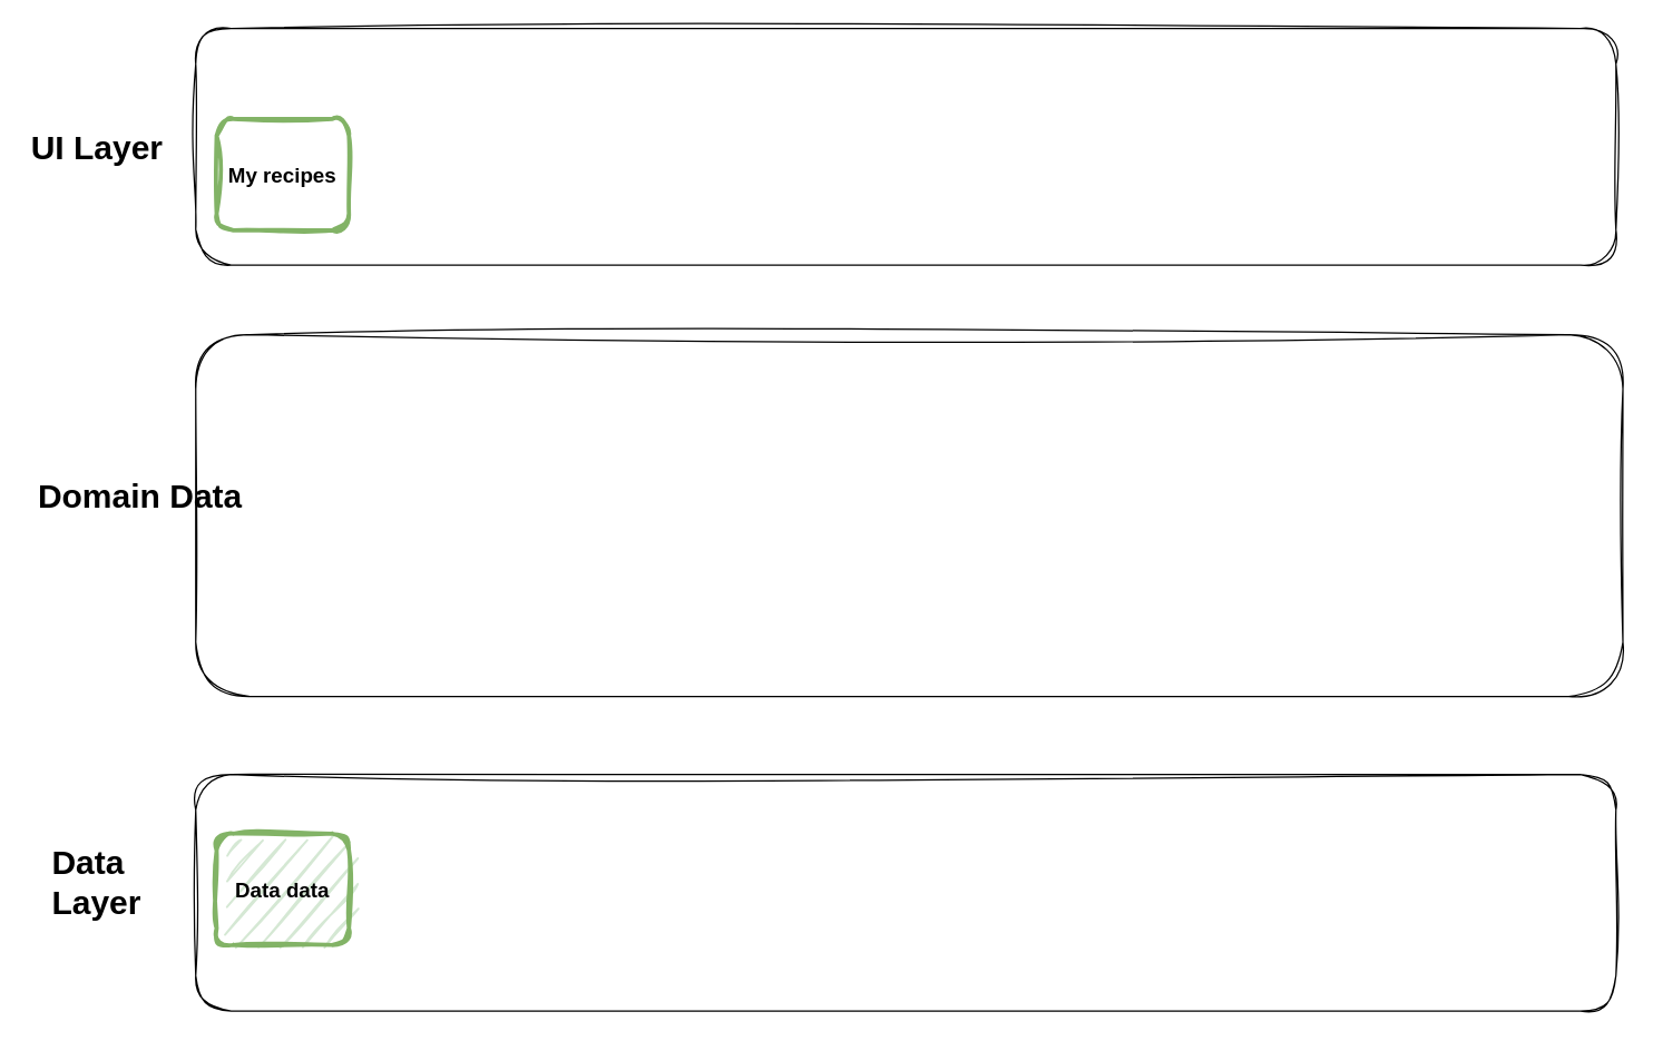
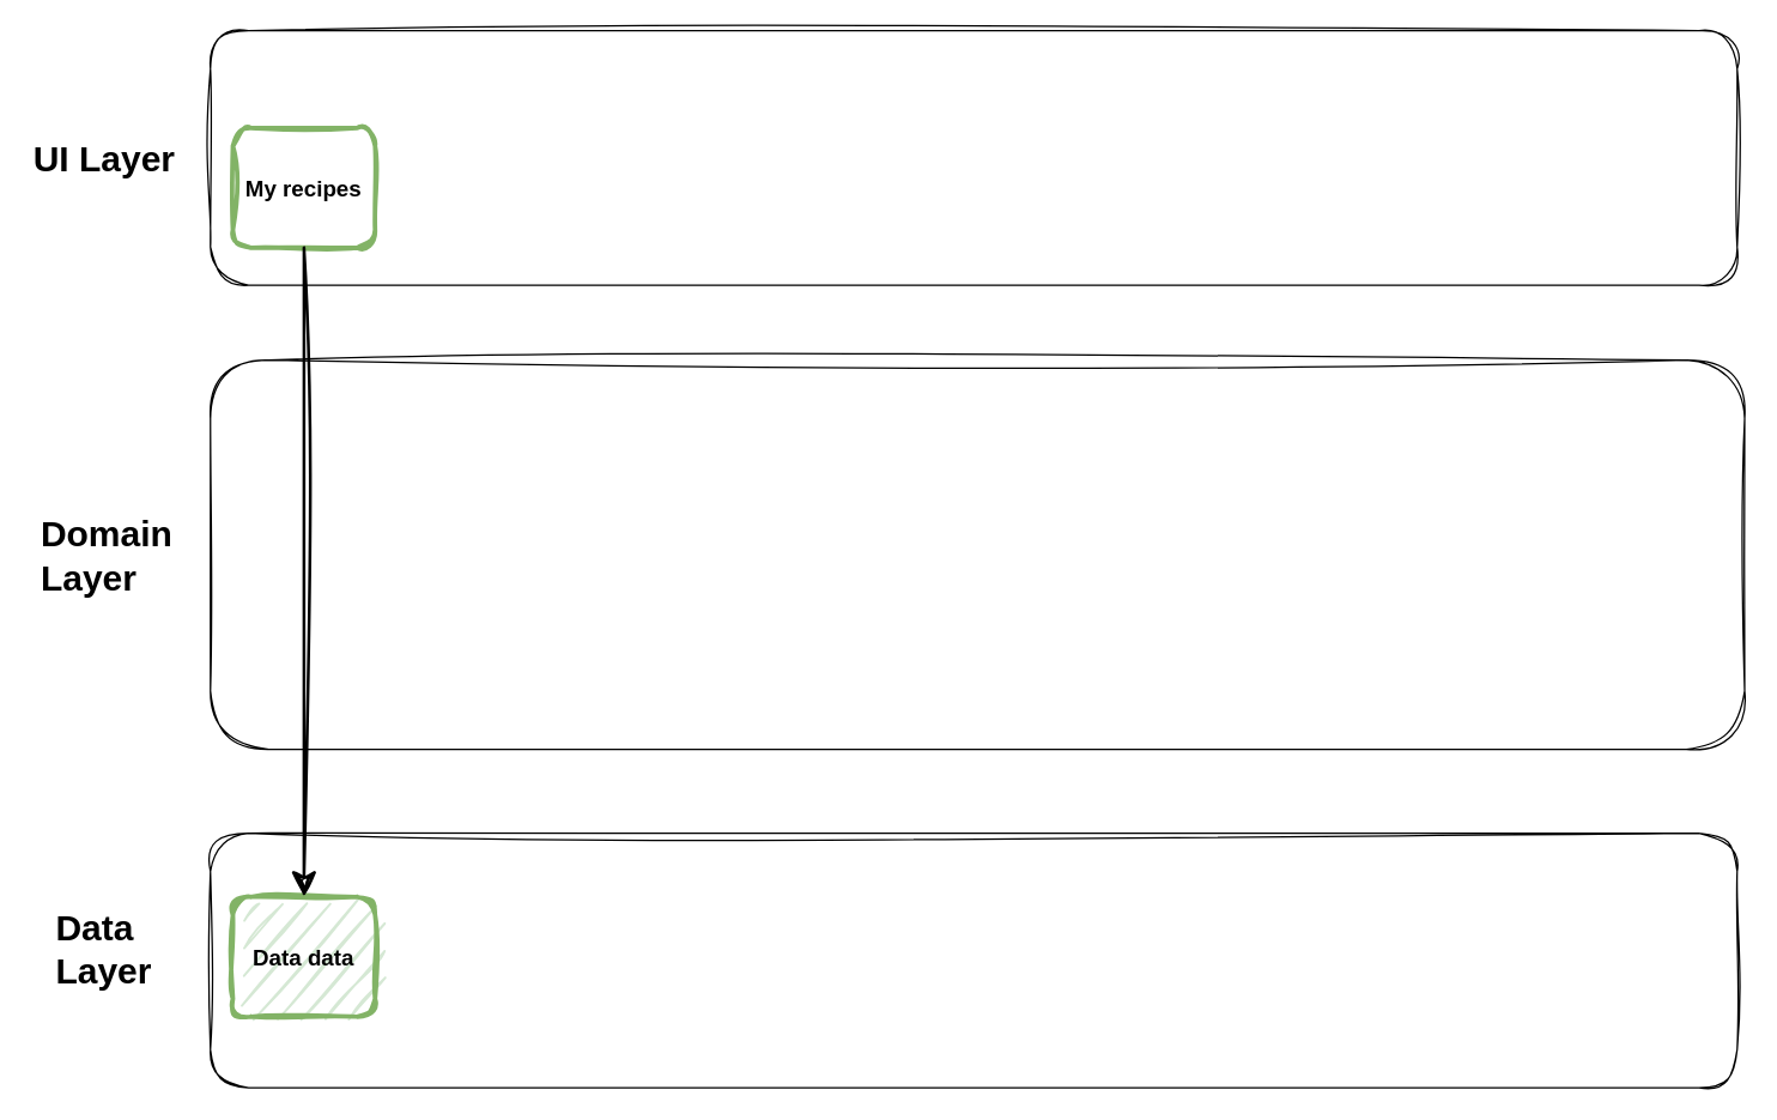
- <mxCell id="5" value="&lt;h1 style=&quot;margin-top: 0px;&quot;&gt;Domain Data&lt;/h1&gt;" style="text;html=1;whiteSpace=wrap;overflow=hidden;rounded=0;" vertex="1" parent="1"><mxGeometry x="25" y="336" width="160" height="76" as="geometry" /></mxCell>
+ <mxCell id="5" value="&lt;h1 style=&quot;margin-top: 0px;&quot;&gt;Domain Layer&lt;/h1&gt;" style="text;html=1;whiteSpace=wrap;overflow=hidden;rounded=0;" vertex="1" parent="1"><mxGeometry x="25" y="336" width="160" height="76" as="geometry" /></mxCell>
+ <mxCell id="10" value="" style="endArrow=classic;html=1;rounded=0;exitX=0.5;exitY=1;exitDx=0;exitDy=0;entryX=0.5;entryY=0;entryDx=0;entryDy=0;spacingTop=0;fontSize=1;horizontal=1;strokeWidth=2;targetPerimeterSpacing=0;endSize=12;startSize=5;jumpSize=6;sketch=1;curveFitting=1;jiggle=2;" edge="1" parent="1" source="8" target="9"><mxGeometry width="50" height="50" relative="1" as="geometry"><mxPoint x="450" y="370" as="sourcePoint" /><mxPoint x="500" y="320" as="targetPoint" /></mxGeometry></mxCell>
